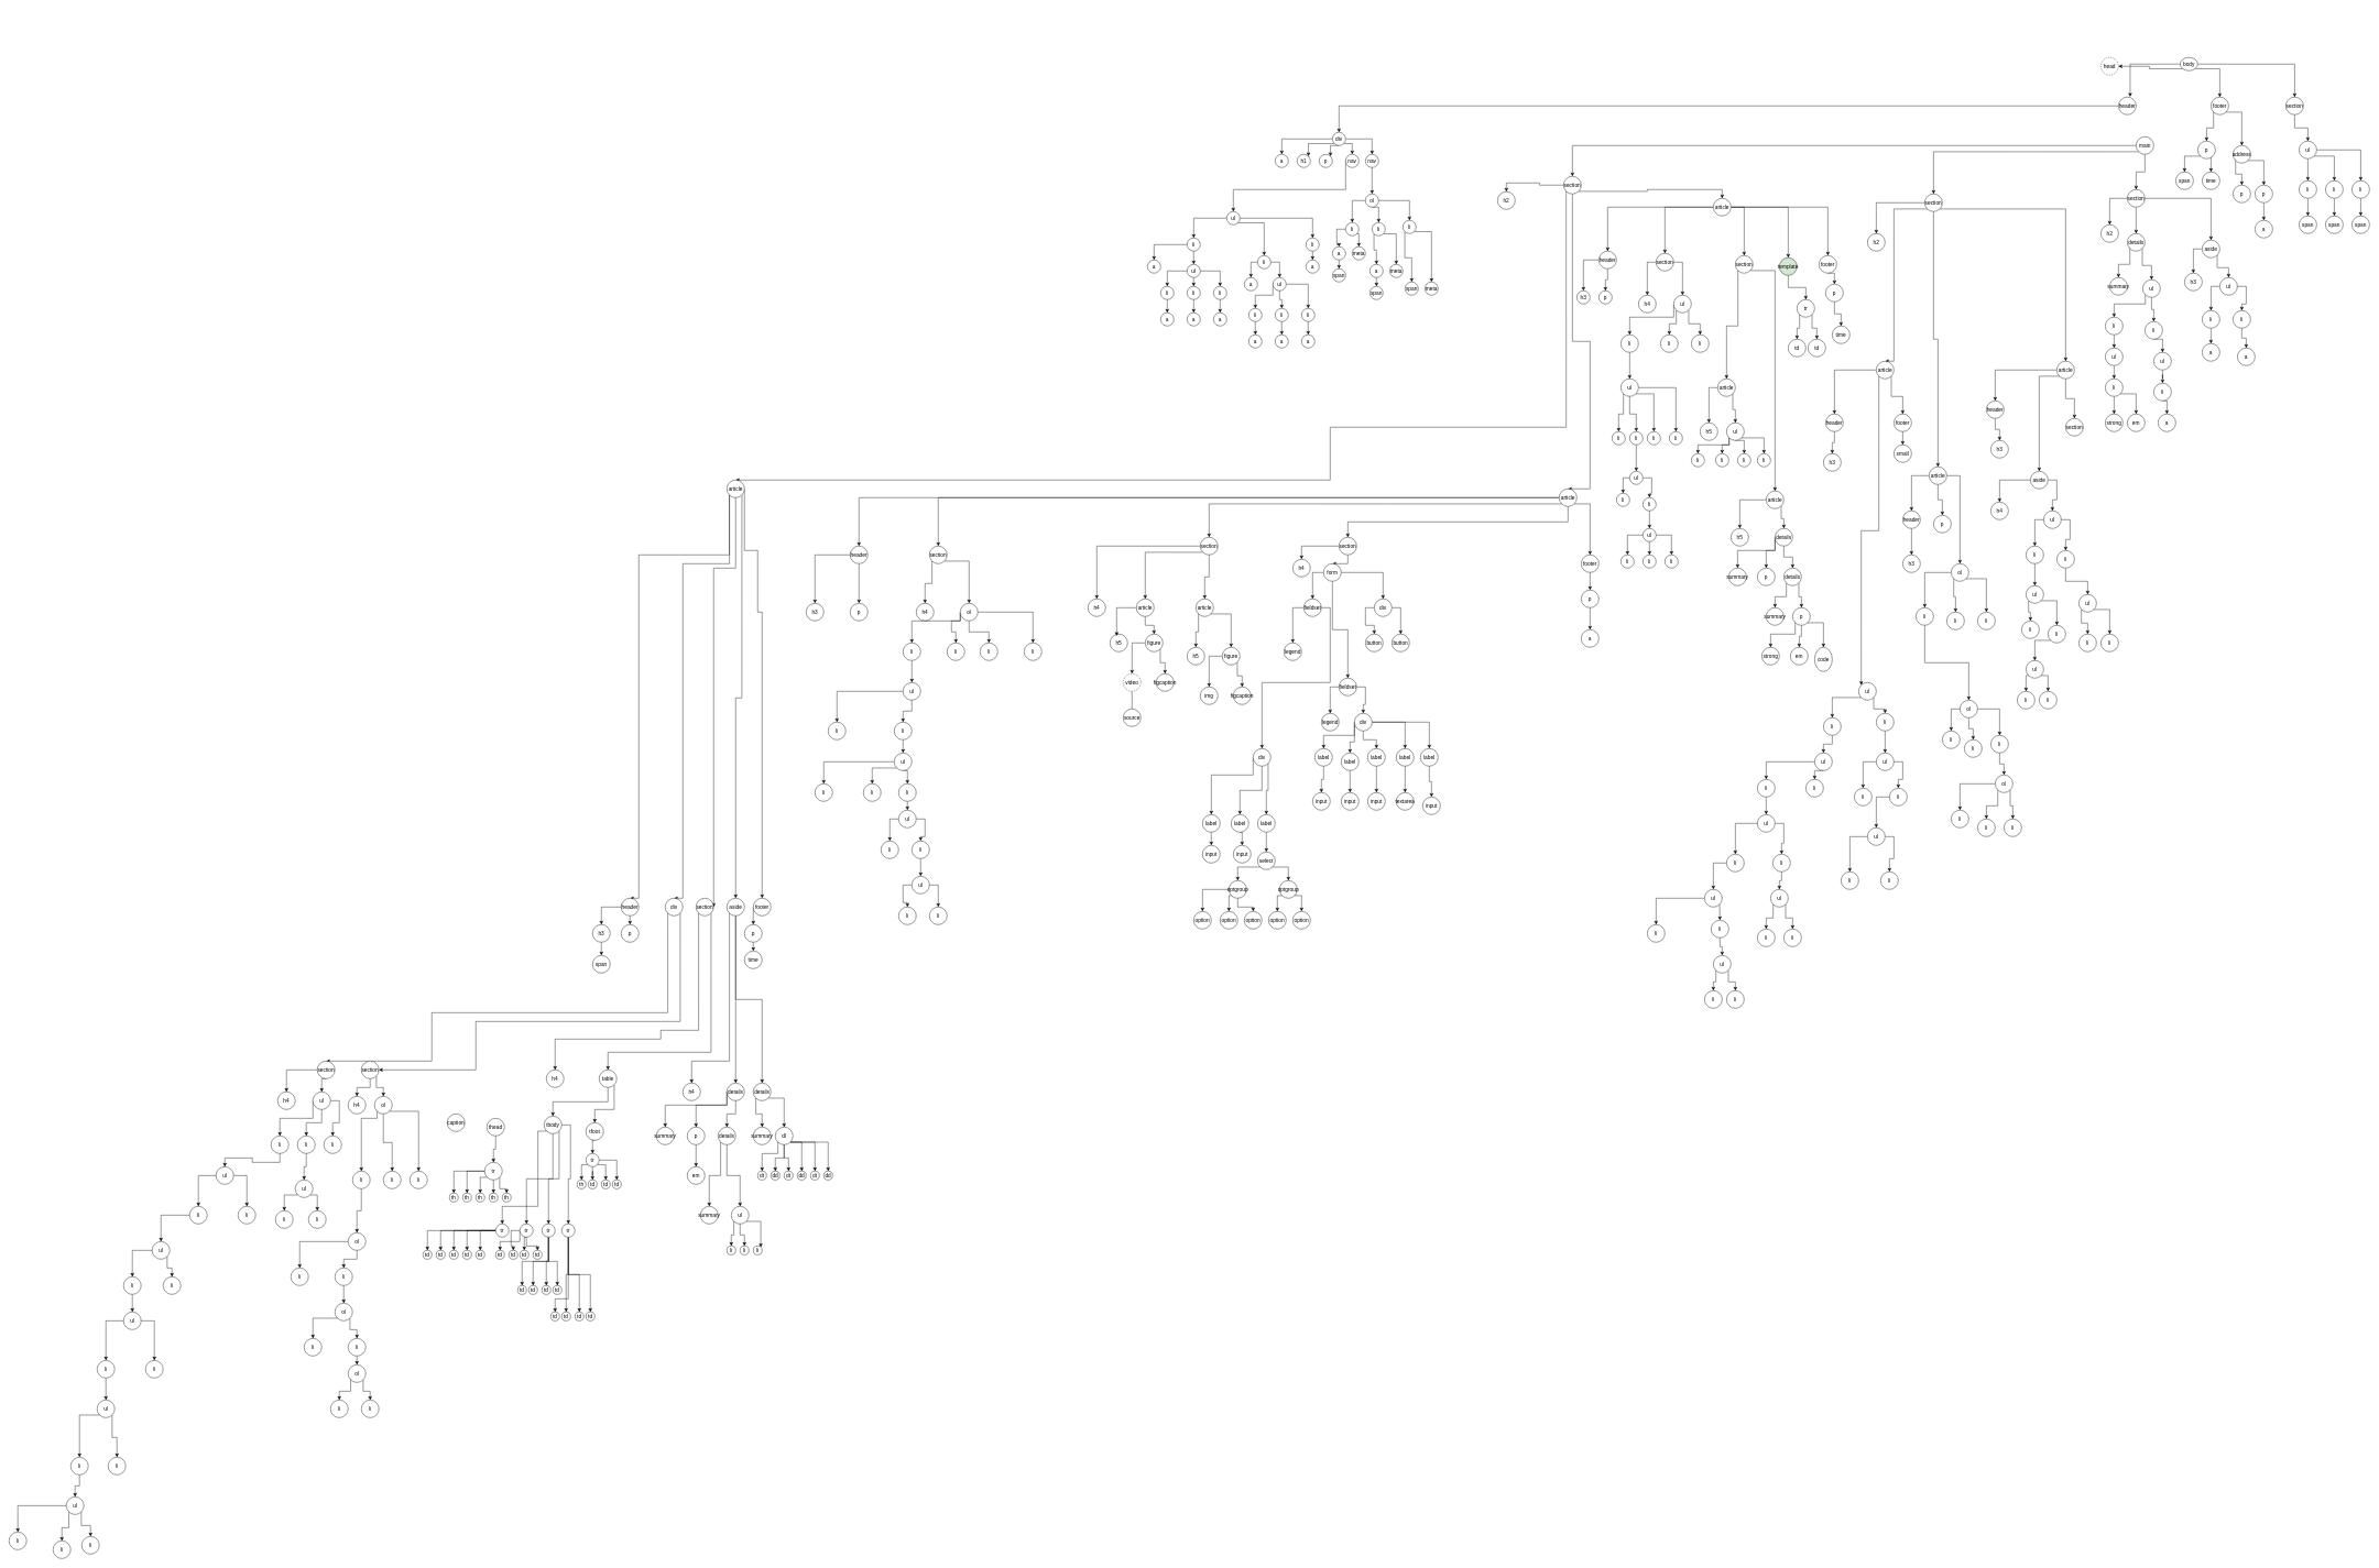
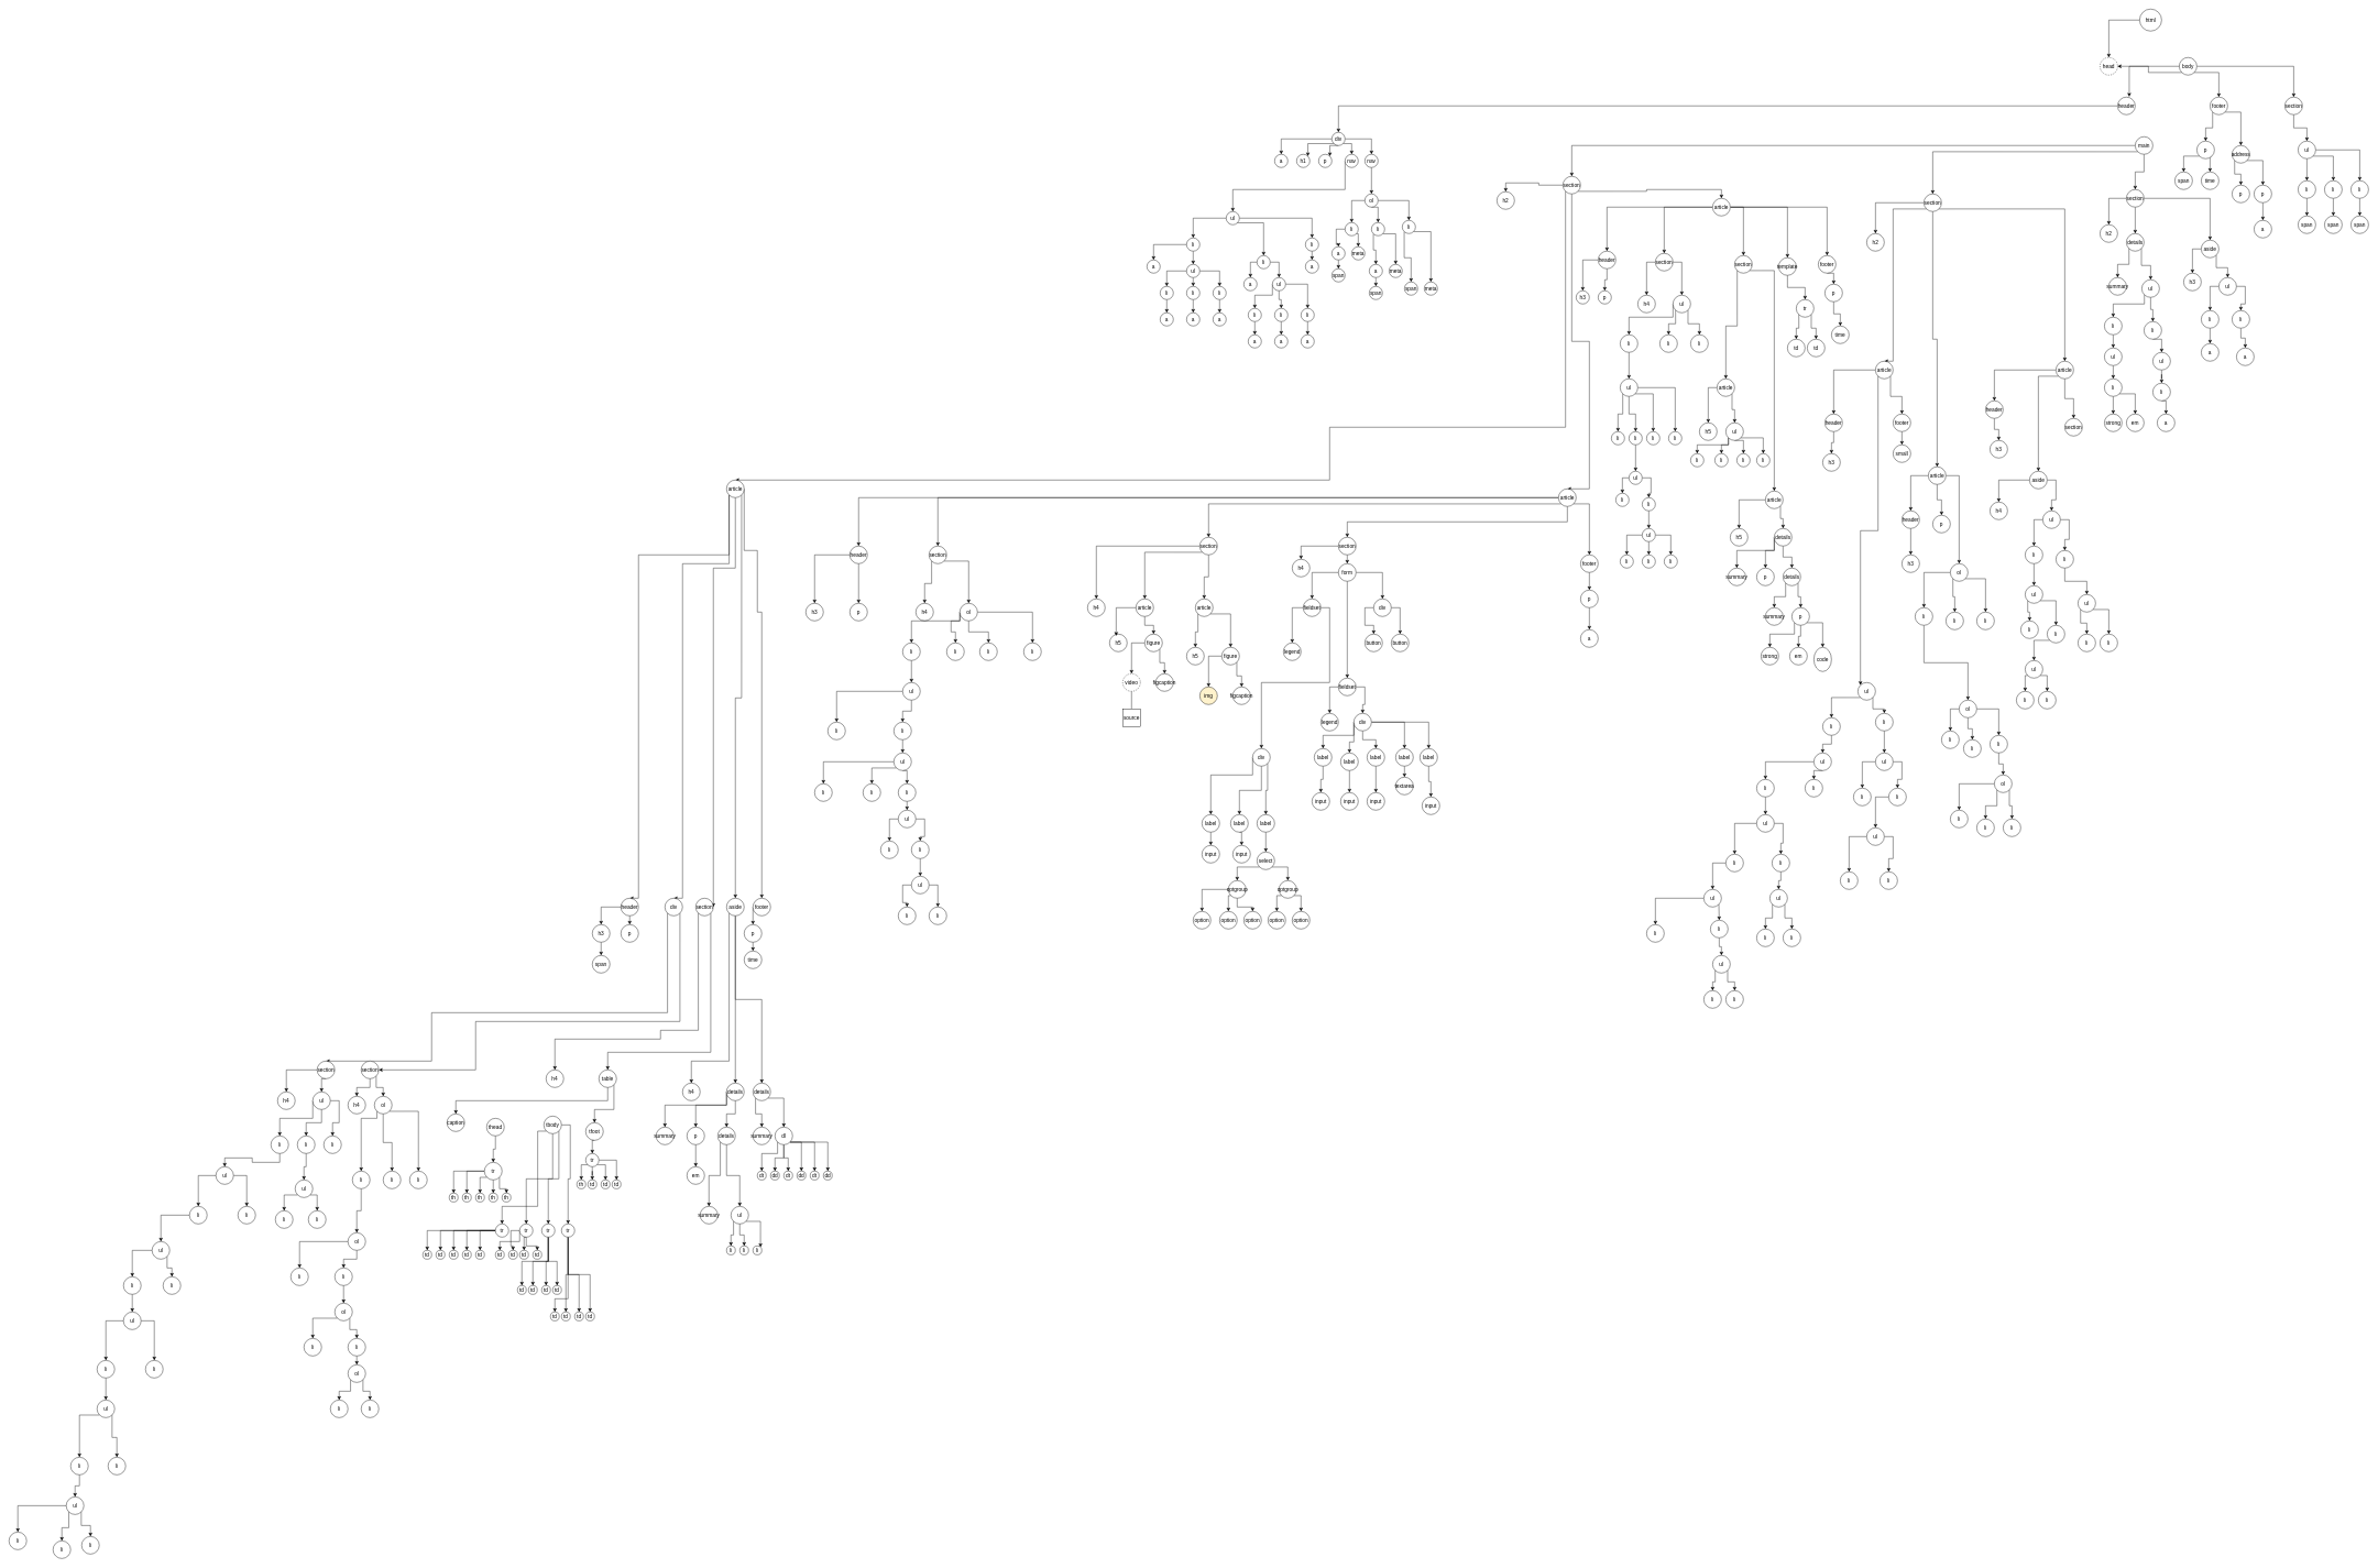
+ <mxCell id="3" value="html" style="ellipse;whiteSpace=wrap;html=1;aspect=fixed;" parent="1" vertex="1"><mxGeometry x="4860" y="20" width="50" height="50" as="geometry" /></mxCell>
+ <mxCell id="2" style="edgeStyle=orthogonalEdgeStyle;rounded=0;orthogonalLoop=1;jettySize=auto;html=1;exitX=0;exitY=0.5;exitDx=0;exitDy=0;entryX=0.5;entryY=0;entryDx=0;entryDy=0;" parent="1" source="3" edge="1" target="4"><mxGeometry relative="1" as="geometry"><mxPoint x="4810" y="120" as="targetPoint" /></mxGeometry></mxCell>
- <mxCell id="8" value="body" style="ellipse;whiteSpace=wrap;html=1;aspect=fixed;" parent="1" vertex="1"><mxGeometry x="4950" y="130" width="40" height="30" as="geometry" /></mxCell>
+ <mxCell id="8" value="body" style="ellipse;whiteSpace=wrap;html=1;aspect=fixed;" parent="1" vertex="1"><mxGeometry x="4950" y="130" width="40" height="40" as="geometry" /></mxCell>
- <mxCell id="493" value="template" style="ellipse;whiteSpace=wrap;html=1;aspect=fixed;fillColor=#d5e8d4;" vertex="1" parent="1"><mxGeometry x="4040" y="585" width="40" height="40" as="geometry" /></mxCell>
+ <mxCell id="493" value="template" style="ellipse;whiteSpace=wrap;html=1;aspect=fixed;" vertex="1" parent="1"><mxGeometry x="4040" y="585" width="40" height="40" as="geometry" /></mxCell>
- <mxCell id="418" value="&lt;div&gt;form&lt;/div&gt;" style="ellipse;whiteSpace=wrap;html=1;aspect=fixed;" vertex="1" parent="1"><mxGeometry x="3005" y="1280" width="40" height="40" as="geometry" /></mxCell>
+ <mxCell id="418" value="&lt;div&gt;form&lt;/div&gt;" style="ellipse;whiteSpace=wrap;html=1;aspect=fixed;" vertex="1" parent="1"><mxGeometry x="3040" y="1280" width="40" height="40" as="geometry" /></mxCell>
- <mxCell id="412" value="&lt;div&gt;img&lt;/div&gt;" style="ellipse;whiteSpace=wrap;html=1;aspect=fixed;" vertex="1" parent="1"><mxGeometry x="2725" y="1560" width="40" height="40" as="geometry" /></mxCell>
+ <mxCell id="412" value="&lt;div&gt;img&lt;/div&gt;" style="ellipse;whiteSpace=wrap;html=1;aspect=fixed;fillColor=#fff2cc;" vertex="1" parent="1"><mxGeometry x="2725" y="1560" width="40" height="40" as="geometry" /></mxCell>
- <mxCell id="407" value="&lt;div&gt;source&lt;/div&gt;" style="ellipse;whiteSpace=wrap;html=1;aspect=fixed;" vertex="1" parent="1"><mxGeometry x="2550" y="1610" width="40" height="40" as="geometry" /></mxCell>
+ <mxCell id="407" value="&lt;div&gt;source&lt;/div&gt;" style="whiteSpace=wrap;html=1;aspect=fixed;rounded=0;" vertex="1" parent="1"><mxGeometry x="2550" y="1610" width="40" height="40" as="geometry" /></mxCell>
- <mxCell id="477" value="&lt;div&gt;textarea&lt;/div&gt;" style="ellipse;whiteSpace=wrap;html=1;aspect=fixed;" vertex="1" parent="1"><mxGeometry x="3170" y="1800" width="40" height="40" as="geometry" /></mxCell>
+ <mxCell id="477" value="&lt;div&gt;textarea&lt;/div&gt;" style="ellipse;whiteSpace=wrap;html=1;aspect=fixed;" vertex="1" parent="1"><mxGeometry x="3170" y="1765" width="40" height="40" as="geometry" /></mxCell>
- <mxCell id="229" style="edgeStyle=orthogonalEdgeStyle;rounded=0;orthogonalLoop=1;jettySize=auto;html=1;exitX=0.5;exitY=1;exitDx=0;exitDy=0;entryX=0.5;entryY=0;entryDx=0;entryDy=0;" parent="1" source="231" target="238" edge="1"><mxGeometry relative="1" as="geometry" /></mxCell>
+ <mxCell id="229" style="edgeStyle=orthogonalEdgeStyle;rounded=0;orthogonalLoop=1;jettySize=auto;html=1;exitX=0.5;exitY=1;exitDx=0;exitDy=0;" parent="1" source="231" target="241" edge="1"><mxGeometry relative="1" as="geometry" /></mxCell>
